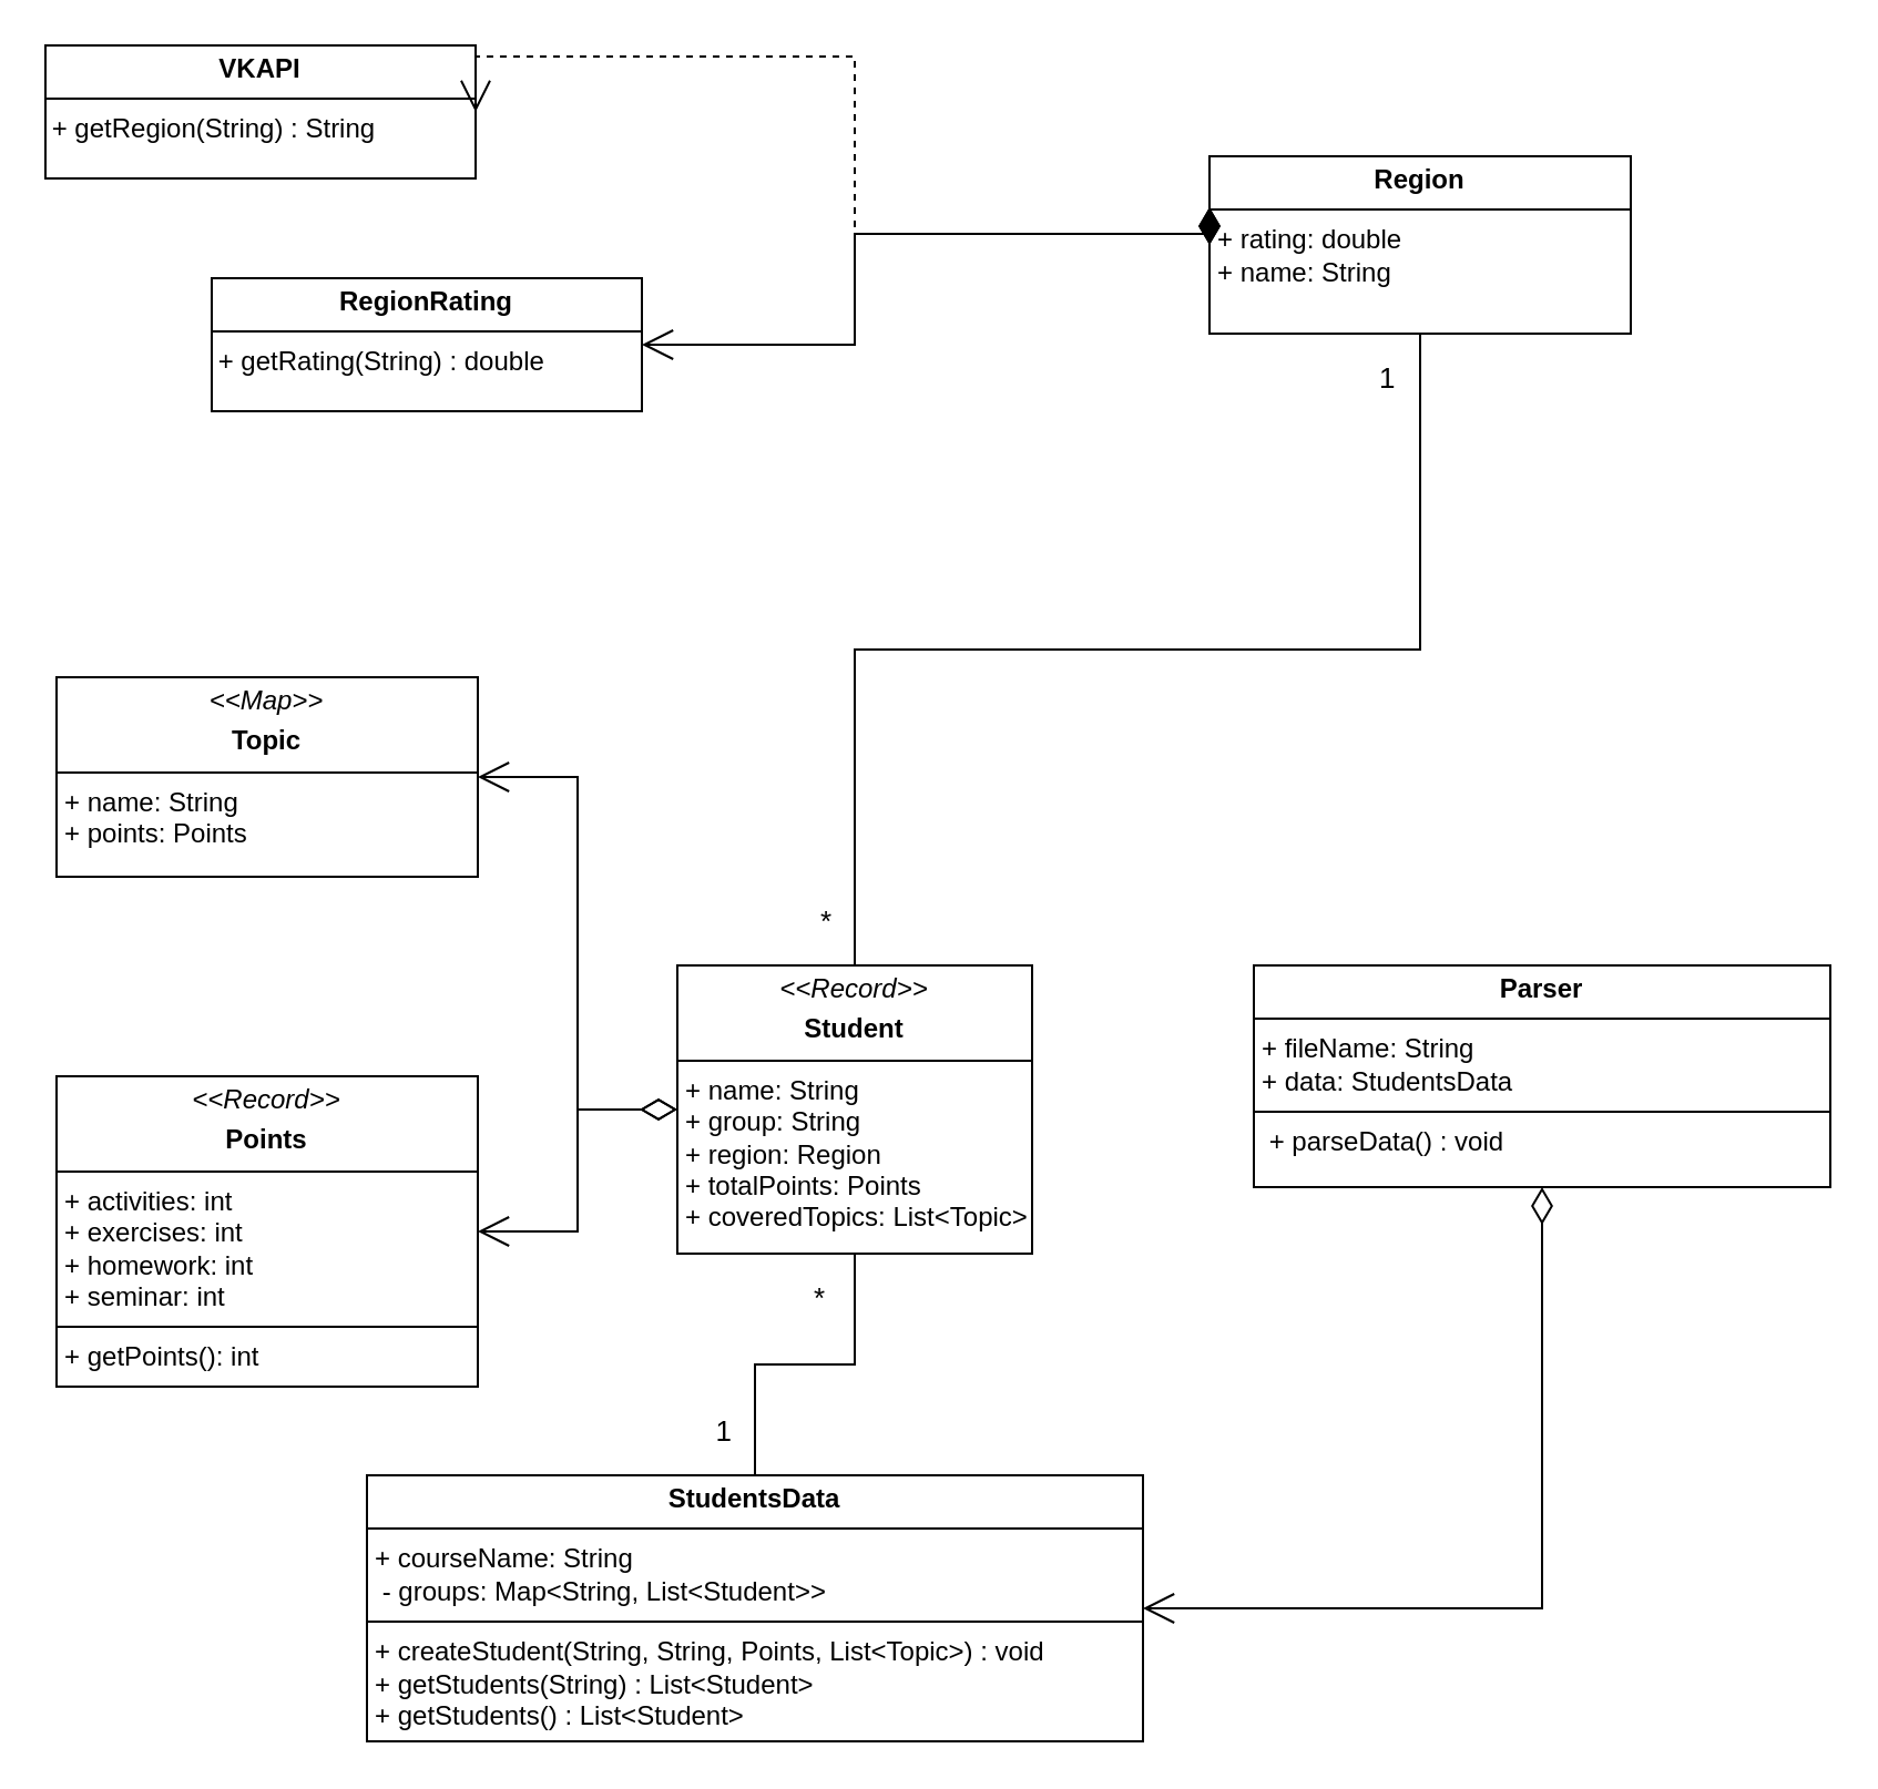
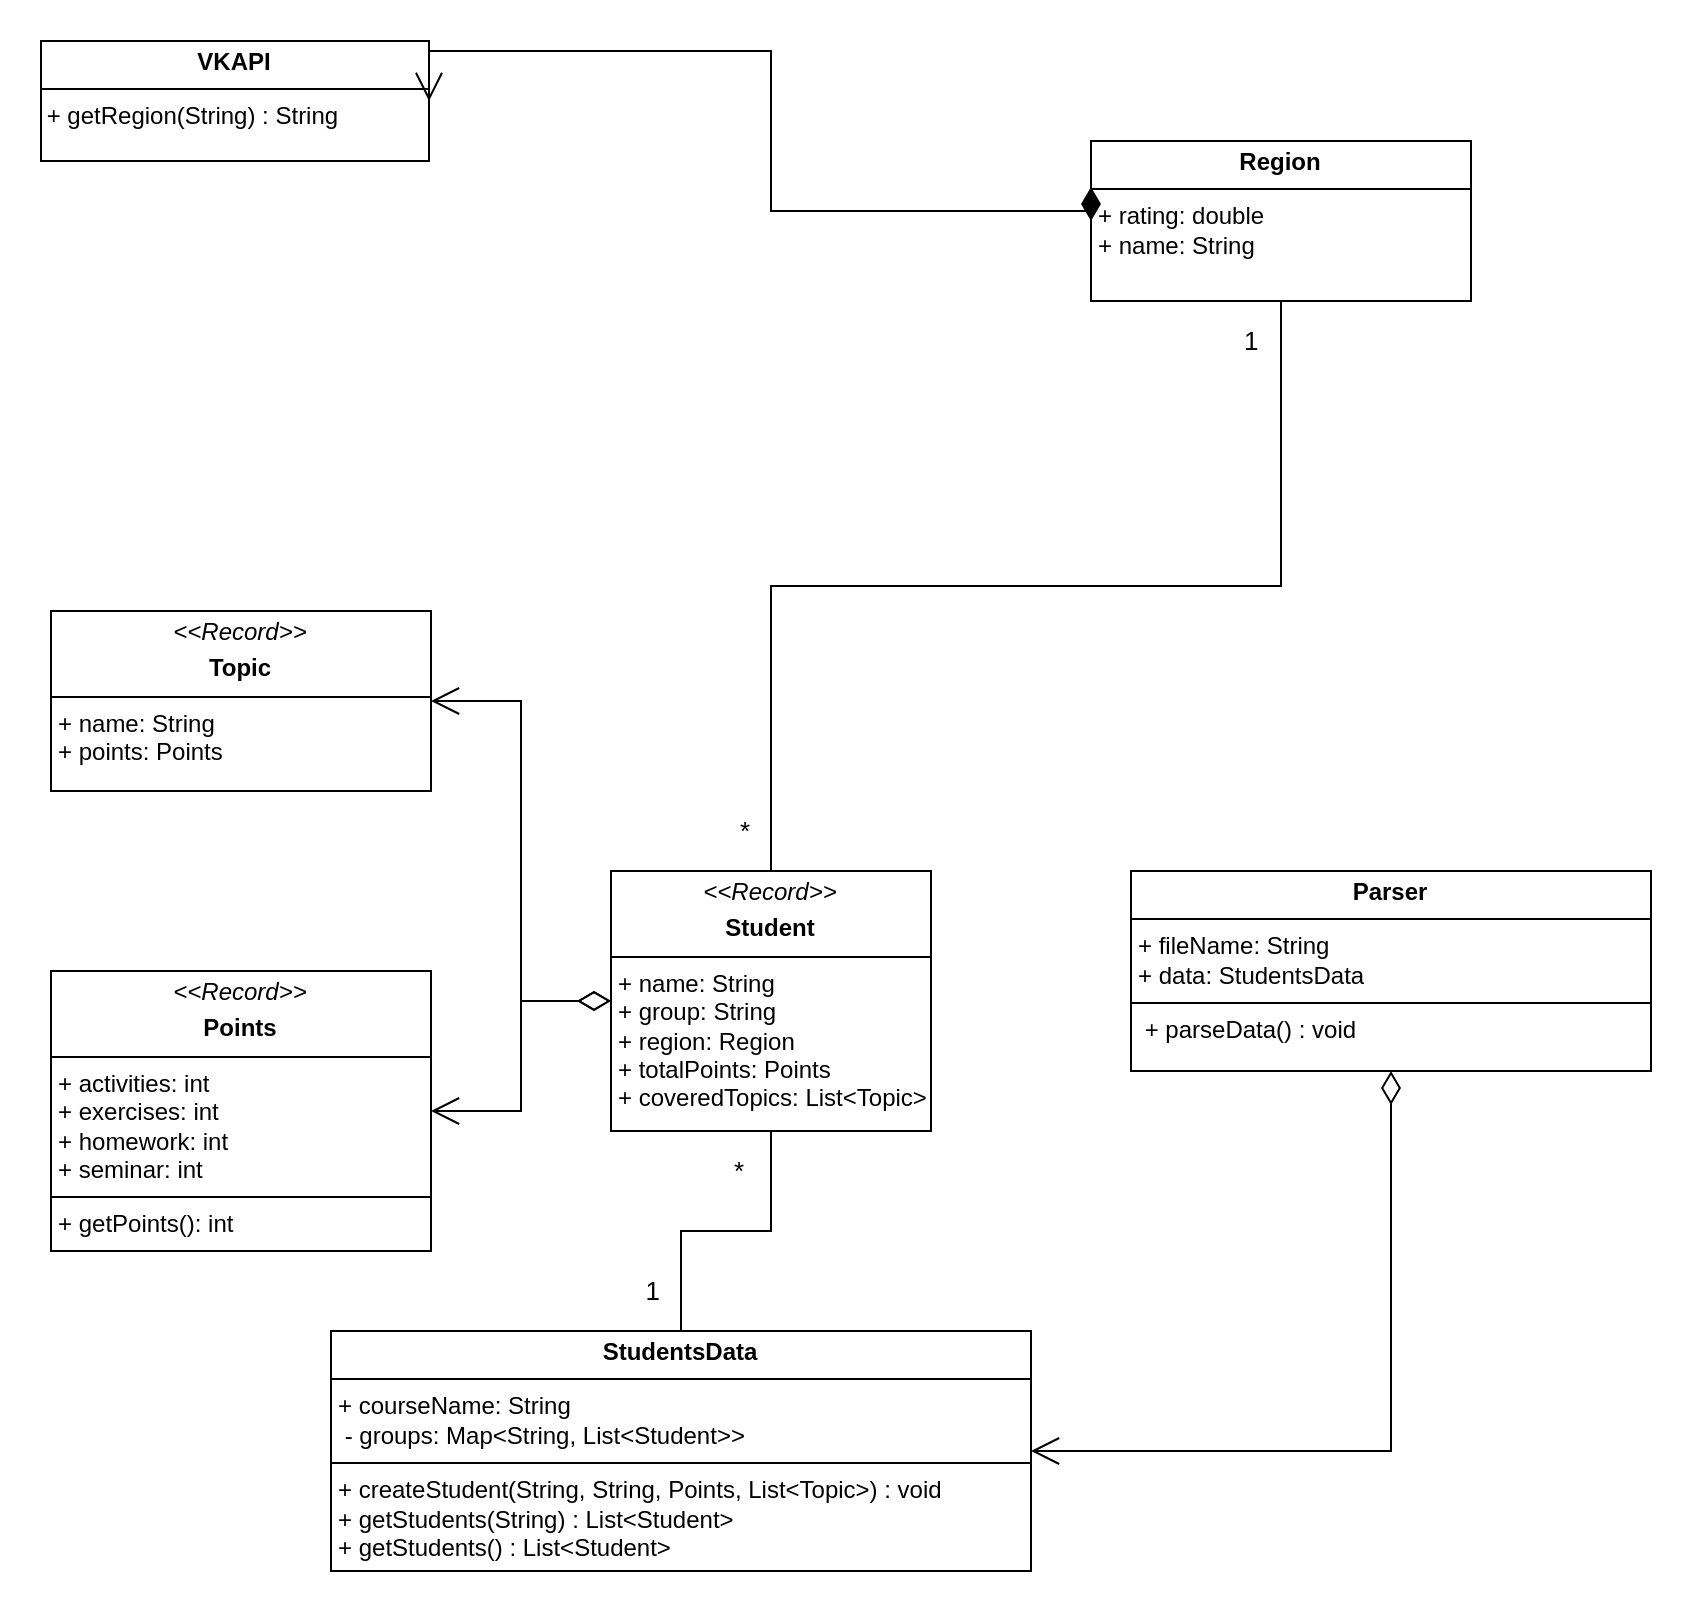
- <mxCell id="6" value="" style="endArrow=open;html=1;endSize=12;startArrow=diamondThin;startSize=14;startFill=1;edgeStyle=orthogonalEdgeStyle;align=left;verticalAlign=bottom;rounded=0;exitX=0;exitY=0.5;exitDx=0;exitDy=0;entryX=1;entryY=0.5;entryDx=0;entryDy=0;dashed=1;" parent="1" source="4" target="5" edge="1"><mxGeometry x="-1" y="3" relative="1" as="geometry"><mxPoint x="481" y="135" as="sourcePoint" /><mxPoint x="265" y="55" as="targetPoint" /><Array as="points"><mxPoint x="385" y="105" /><mxPoint x="385" y="25" /></Array></mxGeometry></mxCell>
+ <mxCell id="6" value="" style="endArrow=open;html=1;endSize=12;startArrow=diamondThin;startSize=14;startFill=1;edgeStyle=orthogonalEdgeStyle;align=left;verticalAlign=bottom;rounded=0;exitX=0;exitY=0.5;exitDx=0;exitDy=0;entryX=1;entryY=0.5;entryDx=0;entryDy=0;" parent="1" source="4" target="5" edge="1"><mxGeometry x="-1" y="3" relative="1" as="geometry"><mxPoint x="481" y="135" as="sourcePoint" /><mxPoint x="265" y="55" as="targetPoint" /><Array as="points"><mxPoint x="385" y="105" /><mxPoint x="385" y="25" /></Array></mxGeometry></mxCell>
- <mxCell id="7" value="&lt;p style=&quot;margin:0px;margin-top:4px;text-align:center;&quot;&gt;&lt;b&gt;RegionRating&lt;/b&gt;&lt;/p&gt;&lt;hr size=&quot;1&quot; style=&quot;border-style:solid;&quot;&gt;&lt;div style=&quot;height:2px;&quot;&gt;&amp;nbsp;+&amp;nbsp;getRating(String) : double&lt;/div&gt;" style="verticalAlign=top;align=left;overflow=fill;html=1;whiteSpace=wrap;" parent="1" vertex="1"><mxGeometry x="95" y="125" width="194" height="60" as="geometry" /></mxCell>
- <mxCell id="8" value="" style="endArrow=open;html=1;endSize=12;startArrow=diamondThin;startSize=14;startFill=1;edgeStyle=orthogonalEdgeStyle;align=left;verticalAlign=bottom;rounded=0;exitX=0;exitY=0.5;exitDx=0;exitDy=0;entryX=1;entryY=0.5;entryDx=0;entryDy=0;" parent="1" source="4" target="7" edge="1"><mxGeometry x="-1" y="3" relative="1" as="geometry"><mxPoint x="491" y="105" as="sourcePoint" /><mxPoint x="335" y="135" as="targetPoint" /><Array as="points"><mxPoint x="385" y="105" /><mxPoint x="385" y="155" /></Array></mxGeometry></mxCell>
- <mxCell id="19" value="&lt;p style=&quot;margin:0px;margin-top:4px;text-align:center;&quot;&gt;&lt;i&gt;&amp;lt;&amp;lt;Map&amp;gt;&amp;gt;&lt;/i&gt;&lt;b&gt;&lt;/b&gt;&lt;/p&gt;&lt;p style=&quot;margin:0px;margin-top:4px;text-align:center;&quot;&gt;&lt;b&gt;Topic&lt;/b&gt;&lt;/p&gt;&lt;hr size=&quot;1&quot; style=&quot;border-style:solid;&quot;&gt;&lt;p style=&quot;margin:0px;margin-left:4px;&quot;&gt;+ name: String&lt;br&gt;+ points: Points&lt;br&gt;&lt;/p&gt;&lt;p style=&quot;margin:0px;margin-left:4px;&quot;&gt;&lt;br&gt;&lt;/p&gt;" style="verticalAlign=top;align=left;overflow=fill;html=1;whiteSpace=wrap;" vertex="1" parent="1"><mxGeometry x="25" y="305" width="190" height="90" as="geometry" /></mxCell>
+ <mxCell id="19" value="&lt;p style=&quot;margin:0px;margin-top:4px;text-align:center;&quot;&gt;&lt;i&gt;&amp;lt;&amp;lt;Record&amp;gt;&amp;gt;&lt;/i&gt;&lt;b&gt;&lt;/b&gt;&lt;/p&gt;&lt;p style=&quot;margin:0px;margin-top:4px;text-align:center;&quot;&gt;&lt;b&gt;Topic&lt;/b&gt;&lt;/p&gt;&lt;hr size=&quot;1&quot; style=&quot;border-style:solid;&quot;&gt;&lt;p style=&quot;margin:0px;margin-left:4px;&quot;&gt;+ name: String&lt;br&gt;+ points: Points&lt;br&gt;&lt;/p&gt;&lt;p style=&quot;margin:0px;margin-left:4px;&quot;&gt;&lt;br&gt;&lt;/p&gt;" style="verticalAlign=top;align=left;overflow=fill;html=1;whiteSpace=wrap;" vertex="1" parent="1"><mxGeometry x="25" y="305" width="190" height="90" as="geometry" /></mxCell>
